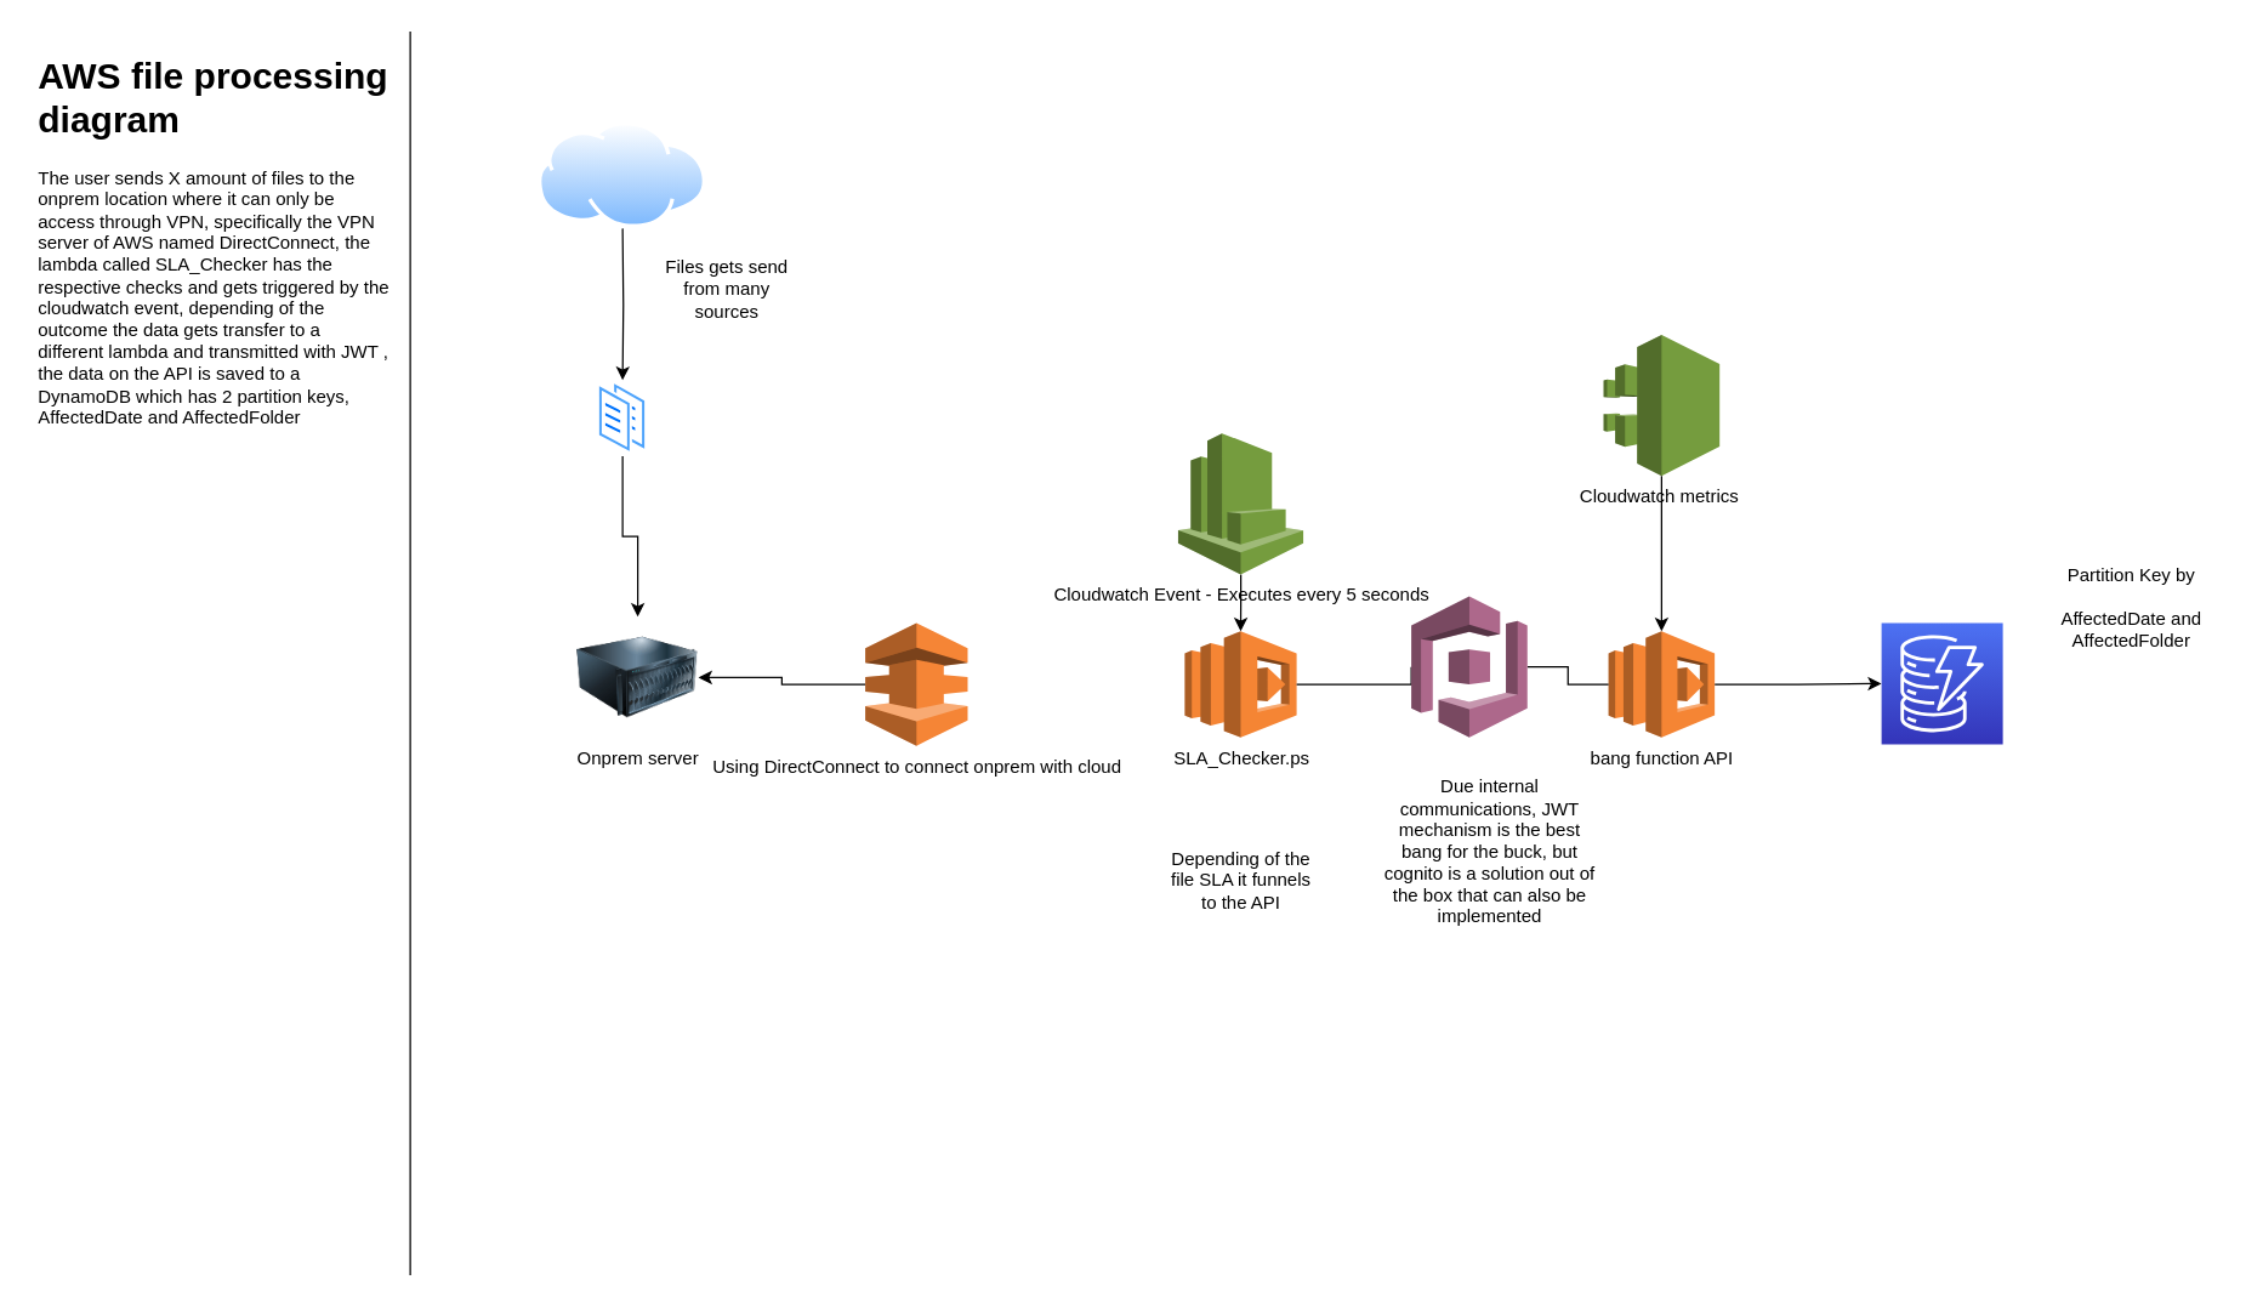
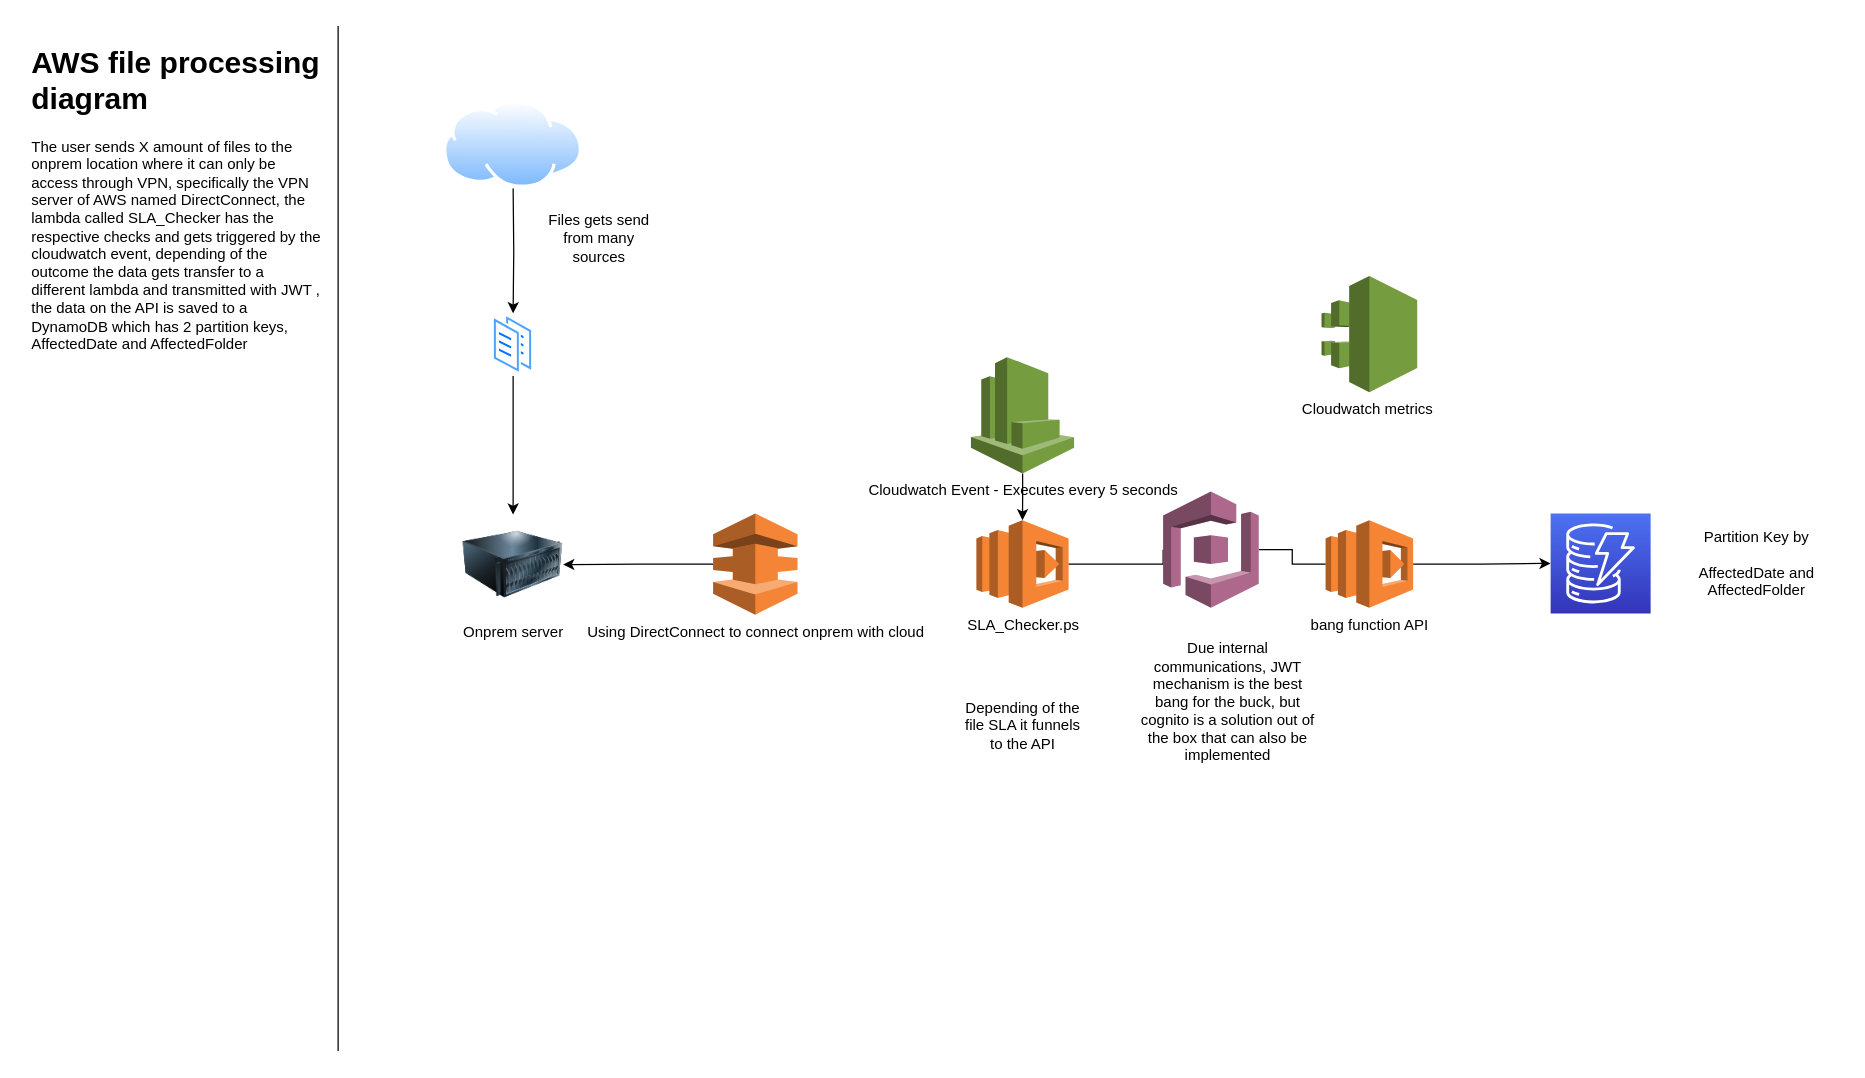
- <mxCell id="19" style="edgeStyle=orthogonalEdgeStyle;rounded=0;orthogonalLoop=1;jettySize=auto;html=1;exitX=0.5;exitY=1;exitDx=0;exitDy=0;exitPerimeter=0;" edge="1" parent="1" source="20" target="12"><mxGeometry relative="1" as="geometry" /></mxCell>
- <mxCell id="21" value="Partition Key by&lt;br&gt;&lt;br&gt;AffectedDate and AffectedFolder" style="text;html=1;strokeColor=none;fillColor=none;align=center;verticalAlign=middle;whiteSpace=wrap;rounded=0;" vertex="1" parent="1"><mxGeometry x="1340" y="350" width="130" height="100" as="geometry" /></mxCell>
+ <mxCell id="21" value="Partition Key by&lt;br&gt;&lt;br&gt;AffectedDate and AffectedFolder" style="text;html=1;strokeColor=none;fillColor=none;align=center;verticalAlign=middle;whiteSpace=wrap;rounded=0;" vertex="1" parent="1"><mxGeometry x="1340" y="400" width="130" height="100" as="geometry" /></mxCell>
- <mxCell id="16" value="Onprem server" style="image;html=1;image=img/lib/clip_art/computers/Server_128x128.png" vertex="1" parent="1"><mxGeometry x="380" y="406" width="80" height="80" as="geometry" /></mxCell>
+ <mxCell id="16" value="Onprem server" style="image;html=1;image=img/lib/clip_art/computers/Server_128x128.png" vertex="1" parent="1"><mxGeometry x="370" y="411" width="80" height="80" as="geometry" /></mxCell>
